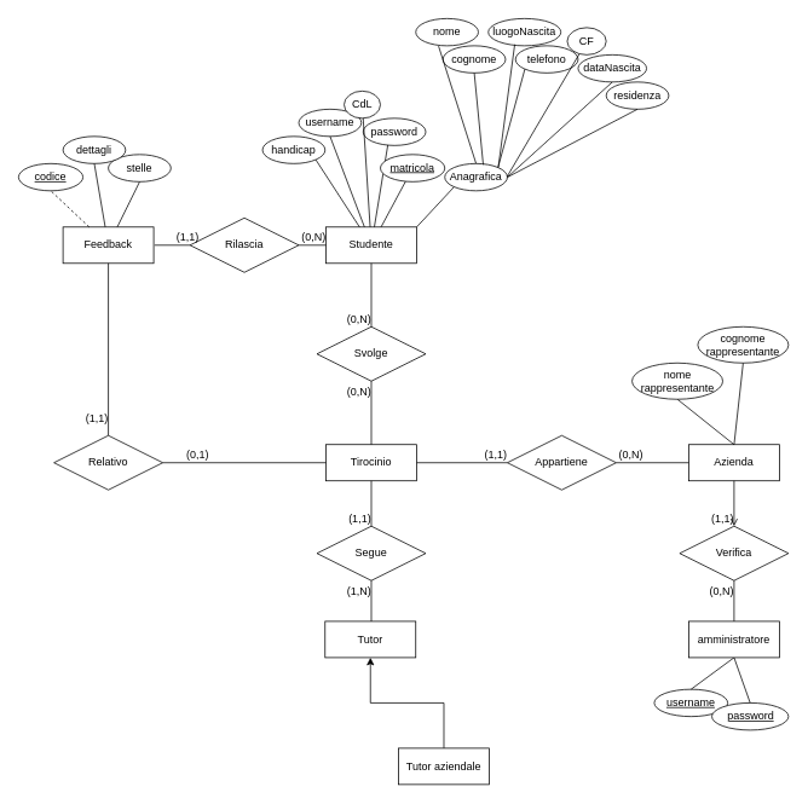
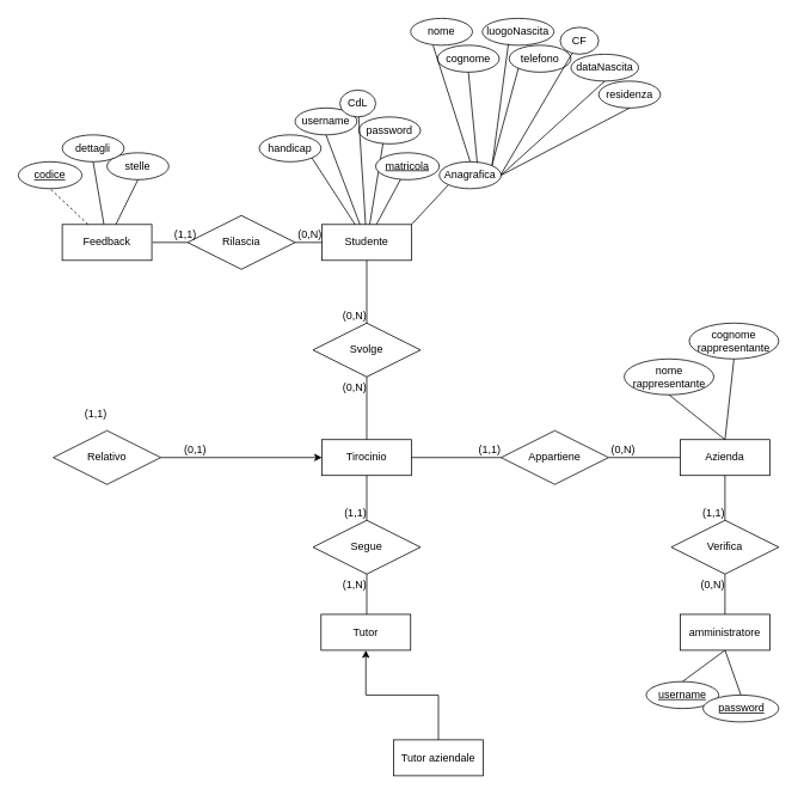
- <mxCell id="29" value="" style="endArrow=none;html=1;entryX=0.5;entryY=1;entryDx=0;entryDy=0;exitX=0.5;exitY=0;exitDx=0;exitDy=0;" edge="1" parent="1" source="28" target="7"><mxGeometry width="50" height="50" relative="1" as="geometry"><mxPoint x="440" y="620" as="sourcePoint" /><mxPoint x="490" y="570" as="targetPoint" /></mxGeometry></mxCell>
- <mxCell id="31" value="" style="endArrow=none;html=1;entryX=0;entryY=0.5;entryDx=0;entryDy=0;exitX=1;exitY=0.5;exitDx=0;exitDy=0;" edge="1" parent="1" source="28" target="3"><mxGeometry width="50" height="50" relative="1" as="geometry"><mxPoint x="440" y="620" as="sourcePoint" /><mxPoint x="490" y="570" as="targetPoint" /></mxGeometry></mxCell>
+ <mxCell id="31" value="" style="endArrow=classic;html=1;entryX=0;entryY=0.5;entryDx=0;entryDy=0;exitX=1;exitY=0.5;exitDx=0;exitDy=0;" edge="1" parent="1" source="28" target="3"><mxGeometry width="50" height="50" relative="1" as="geometry"><mxPoint x="440" y="620" as="sourcePoint" /><mxPoint x="490" y="570" as="targetPoint" /></mxGeometry></mxCell>
- <mxCell id="21" value="" style="endArrow=open;html=1;rounded=0;exitX=0.5;exitY=1;exitDx=0;exitDy=0;entryX=0.5;entryY=0;entryDx=0;entryDy=0;" parent="1" source="6" target="18" edge="1"><mxGeometry relative="1" as="geometry"><mxPoint x="719" y="560" as="sourcePoint" /><mxPoint x="879" y="560" as="targetPoint" /></mxGeometry></mxCell>
+ <mxCell id="21" value="" style="endArrow=none;html=1;rounded=0;exitX=0.5;exitY=1;exitDx=0;exitDy=0;entryX=0.5;entryY=0;entryDx=0;entryDy=0;" parent="1" source="6" target="18" edge="1"><mxGeometry relative="1" as="geometry"><mxPoint x="719" y="560" as="sourcePoint" /><mxPoint x="879" y="560" as="targetPoint" /></mxGeometry></mxCell>
